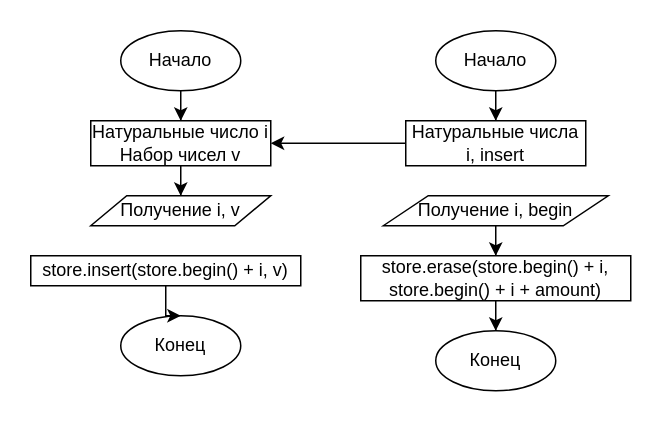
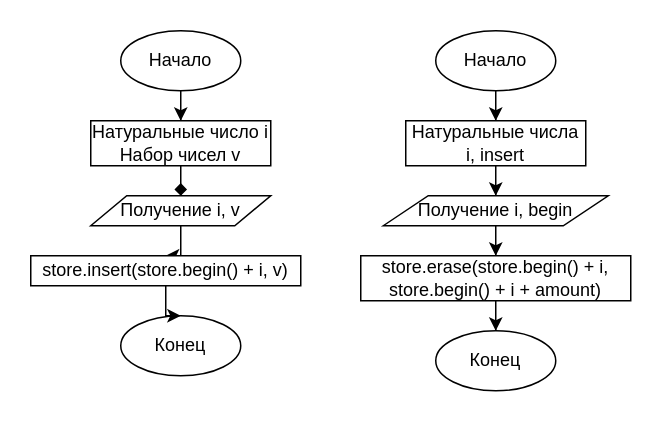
- <mxCell id="13" style="edgeStyle=orthogonalEdgeStyle;rounded=0;orthogonalLoop=1;jettySize=auto;html=1;" edge="1" parent="1" source="14" target="5"><mxGeometry relative="1" as="geometry" /></mxCell>
+ <mxCell id="13" style="edgeStyle=orthogonalEdgeStyle;rounded=0;orthogonalLoop=1;jettySize=auto;html=1;" edge="1" parent="1" source="14" target="17"><mxGeometry relative="1" as="geometry" /></mxCell>
- <mxCell id="4" style="edgeStyle=orthogonalEdgeStyle;rounded=0;orthogonalLoop=1;jettySize=auto;html=1;" edge="1" parent="1" source="5" target="8"><mxGeometry relative="1" as="geometry" /></mxCell>
+ <mxCell id="4" style="edgeStyle=orthogonalEdgeStyle;rounded=0;orthogonalLoop=1;jettySize=auto;html=1;endArrow=diamond;" edge="1" parent="1" source="5" target="8"><mxGeometry relative="1" as="geometry" /></mxCell>
+ <mxCell id="7" style="edgeStyle=orthogonalEdgeStyle;rounded=0;orthogonalLoop=1;jettySize=auto;html=1;" edge="1" parent="1" source="8" target="10"><mxGeometry relative="1" as="geometry" /></mxCell>
